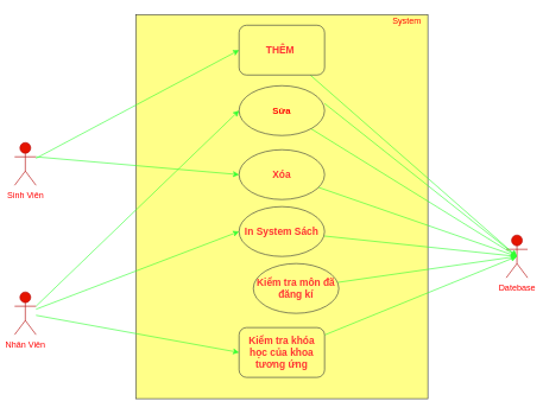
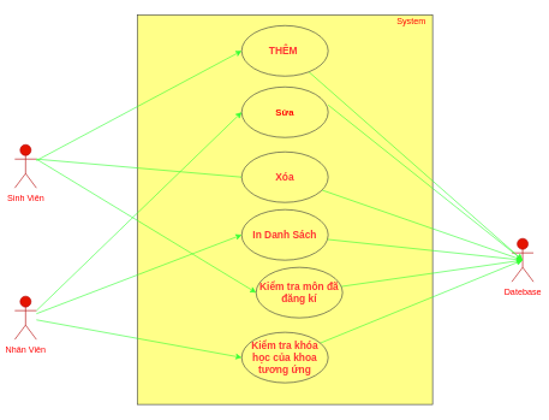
- <mxCell id="14" value="&lt;font color=&quot;#ff3333&quot;&gt;&lt;span style=&quot;font-size: 14px&quot;&gt;&lt;b&gt;THÊM&amp;nbsp;&lt;/b&gt;&lt;/span&gt;&lt;/font&gt;" style="whiteSpace=wrap;html=1;fontSize=13;fillColor=#ffff88;strokeColor=#36393d;rounded=1;" parent="1" vertex="1"><mxGeometry x="335" y="35" width="120" height="70" as="geometry" /></mxCell>
+ <mxCell id="14" value="&lt;font color=&quot;#ff3333&quot;&gt;&lt;span style=&quot;font-size: 14px&quot;&gt;&lt;b&gt;THÊM&amp;nbsp;&lt;/b&gt;&lt;/span&gt;&lt;/font&gt;" style="ellipse;whiteSpace=wrap;html=1;fontSize=13;fillColor=#ffff88;strokeColor=#36393d;" parent="1" vertex="1"><mxGeometry x="335" y="35" width="120" height="70" as="geometry" /></mxCell>
- <mxCell id="5" style="edgeStyle=none;html=1;exitX=1;exitY=0.333;exitDx=0;exitDy=0;exitPerimeter=0;entryX=0;entryY=0.5;entryDx=0;entryDy=0;fontColor=#FF0000;strokeColor=#33FF33;" parent="1" source="7" target="19" edge="1"><mxGeometry relative="1" as="geometry" /></mxCell>
+ <mxCell id="5" style="edgeStyle=none;html=1;exitX=1;exitY=0.333;exitDx=0;exitDy=0;exitPerimeter=0;entryX=0;entryY=0.5;entryDx=0;entryDy=0;fontColor=#FF0000;strokeColor=#33FF33;endArrow=none;" parent="1" source="7" target="19" edge="1"><mxGeometry relative="1" as="geometry" /></mxCell>
- <mxCell id="16" style="edgeStyle=none;html=1;entryX=0.5;entryY=0.5;entryDx=0;entryDy=0;entryPerimeter=0;fontSize=14;fontColor=#FF3333;strokeColor=#33FF33;" parent="1" source="17" target="12" edge="1"><mxGeometry relative="1" as="geometry" /></mxCell>
+ <mxCell id="6" style="edgeStyle=none;html=1;exitX=1;exitY=0.333;exitDx=0;exitDy=0;exitPerimeter=0;entryX=0;entryY=0.5;entryDx=0;entryDy=0;fontColor=#FF0000;strokeColor=#33FF33;" parent="1" source="7" target="23" edge="1"><mxGeometry relative="1" as="geometry" /></mxCell>
- <mxCell id="21" value="&lt;font color=&quot;#ff3333&quot;&gt;&lt;span style=&quot;font-size: 14px&quot;&gt;&lt;b&gt;In System Sách&lt;/b&gt;&lt;/span&gt;&lt;/font&gt;" style="ellipse;whiteSpace=wrap;html=1;fontSize=13;fillColor=#ffff88;strokeColor=#36393d;" parent="1" vertex="1"><mxGeometry x="335" y="290" width="120" height="70" as="geometry" /></mxCell>
+ <mxCell id="21" value="&lt;font color=&quot;#ff3333&quot;&gt;&lt;span style=&quot;font-size: 14px&quot;&gt;&lt;b&gt;In Danh Sách&lt;/b&gt;&lt;/span&gt;&lt;/font&gt;" style="ellipse;whiteSpace=wrap;html=1;fontSize=13;fillColor=#ffff88;strokeColor=#36393d;" parent="1" vertex="1"><mxGeometry x="335" y="290" width="120" height="70" as="geometry" /></mxCell>
- <mxCell id="25" value="&lt;font color=&quot;#ff3333&quot;&gt;&lt;span style=&quot;font-size: 14px&quot;&gt;&lt;b&gt;Kiểm tra khóa học của khoa tương ứng&lt;/b&gt;&lt;/span&gt;&lt;/font&gt;" style="whiteSpace=wrap;html=1;fontSize=13;fillColor=#ffff88;strokeColor=#36393d;rounded=1;" parent="1" vertex="1"><mxGeometry x="335" y="460" width="120" height="70" as="geometry" /></mxCell>
+ <mxCell id="25" value="&lt;font color=&quot;#ff3333&quot;&gt;&lt;span style=&quot;font-size: 14px&quot;&gt;&lt;b&gt;Kiểm tra khóa học của khoa tương ứng&lt;/b&gt;&lt;/span&gt;&lt;/font&gt;" style="ellipse;whiteSpace=wrap;html=1;fontSize=13;fillColor=#ffff88;strokeColor=#36393d;" parent="1" vertex="1"><mxGeometry x="335" y="460" width="120" height="70" as="geometry" /></mxCell>
